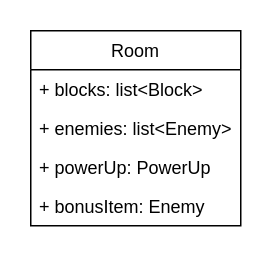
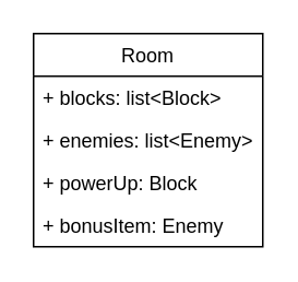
- <mxCell id="5" value="+ powerUp: PowerUp" style="text;strokeColor=none;fillColor=none;align=left;verticalAlign=top;spacingLeft=4;spacingRight=4;overflow=hidden;rotatable=0;points=[[0,0.5],[1,0.5]];portConstraint=eastwest;" vertex="1" parent="2"><mxGeometry y="78" width="140" height="26" as="geometry" /></mxCell>
+ <mxCell id="5" value="+ powerUp: Block" style="text;strokeColor=none;fillColor=none;align=left;verticalAlign=top;spacingLeft=4;spacingRight=4;overflow=hidden;rotatable=0;points=[[0,0.5],[1,0.5]];portConstraint=eastwest;" vertex="1" parent="2"><mxGeometry y="78" width="140" height="26" as="geometry" /></mxCell>
